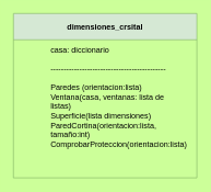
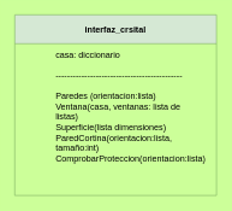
- <mxCell id="2" value="dimensiones_crsital" style="swimlane;startSize=40;fillColor=#d5e8d4;strokeColor=#82b366;" vertex="1" parent="1"><mxGeometry x="20" y="20" width="280" height="250" as="geometry" /></mxCell>
+ <mxCell id="2" value="interfaz_crsital" style="swimlane;startSize=40;fillColor=#d5e8d4;strokeColor=#82b366;" vertex="1" parent="1"><mxGeometry x="20" y="20" width="280" height="250" as="geometry" /></mxCell>
